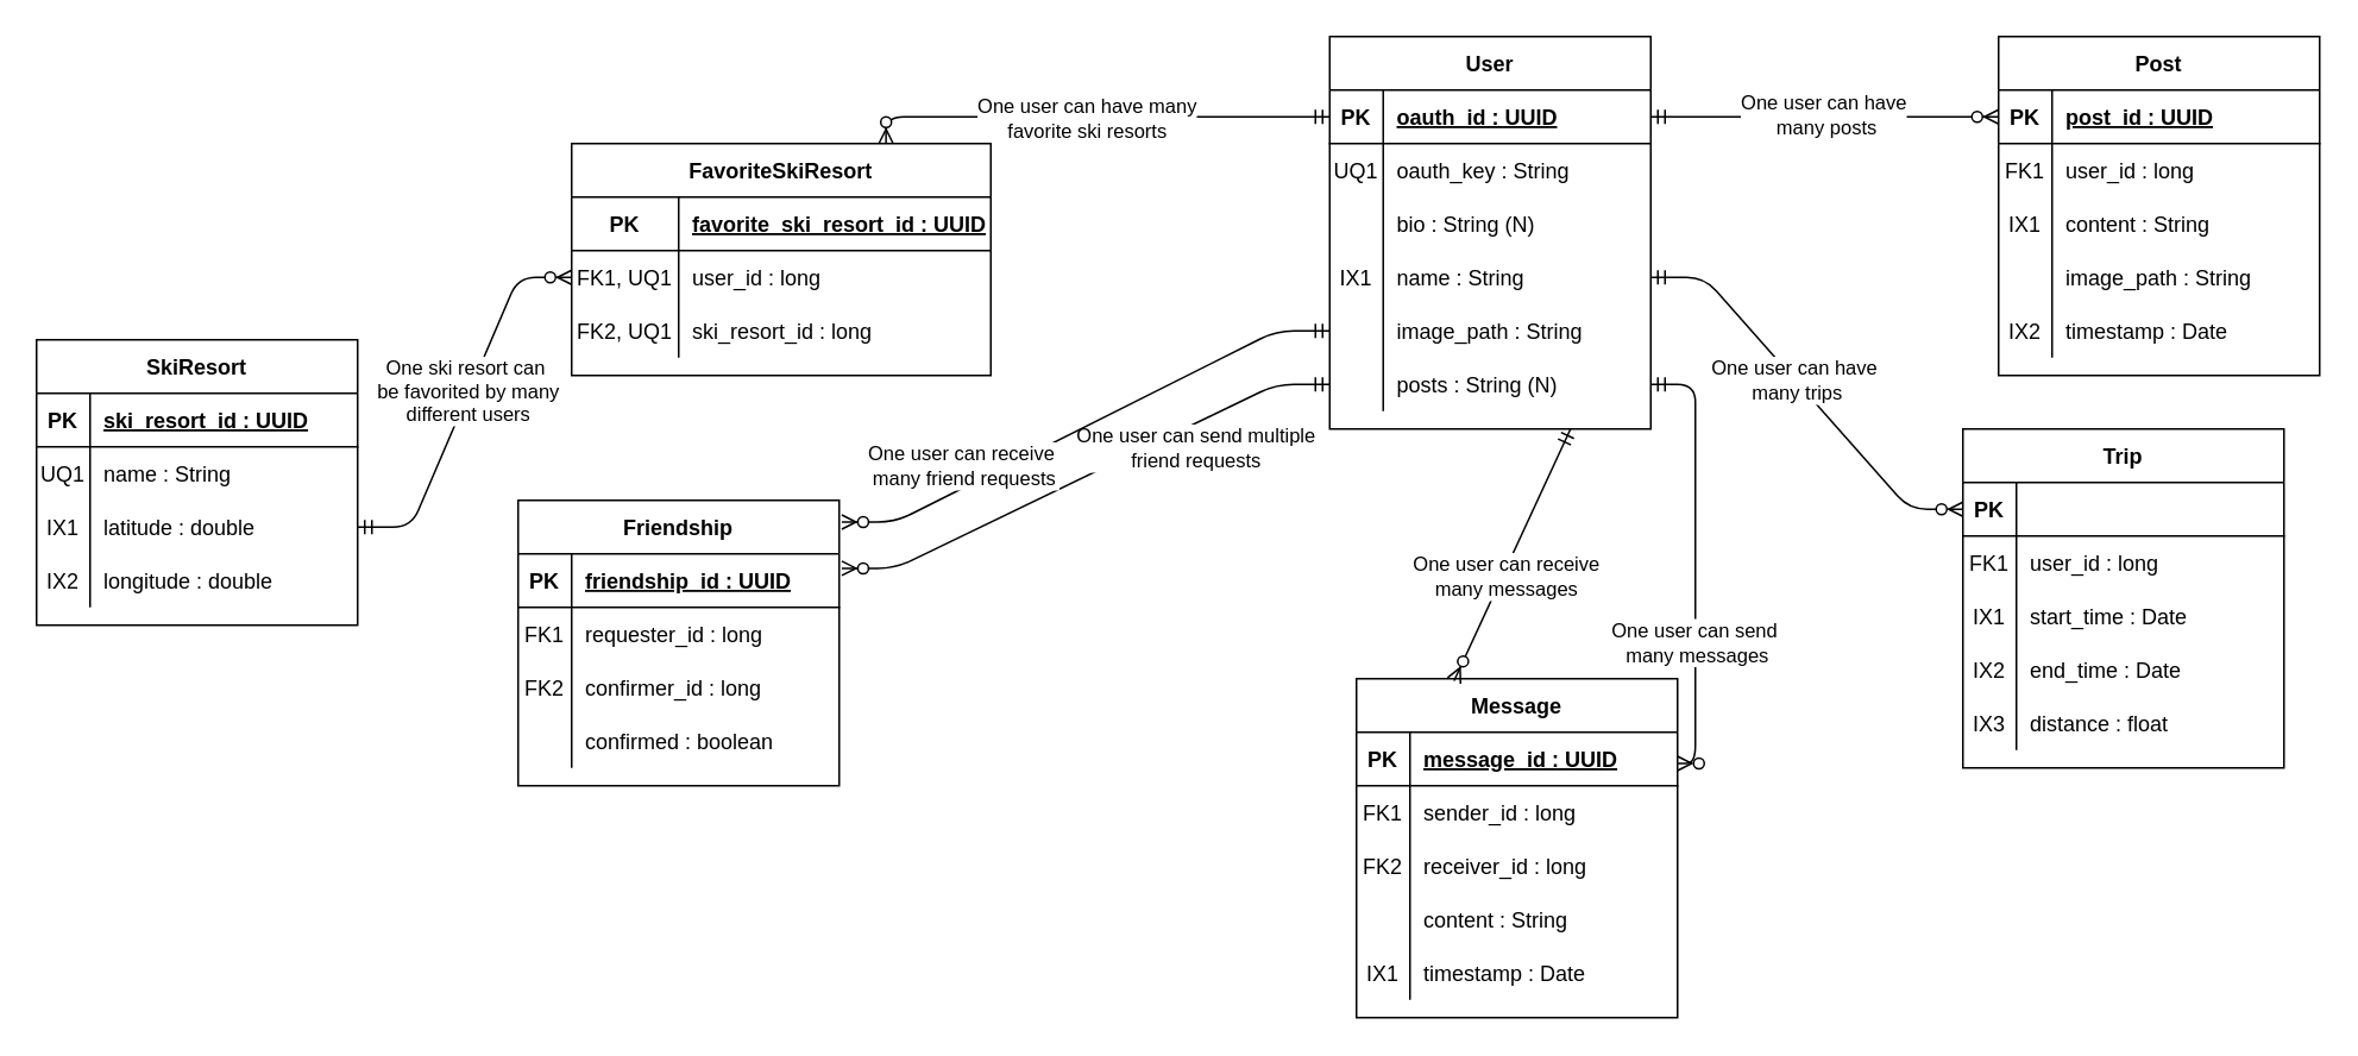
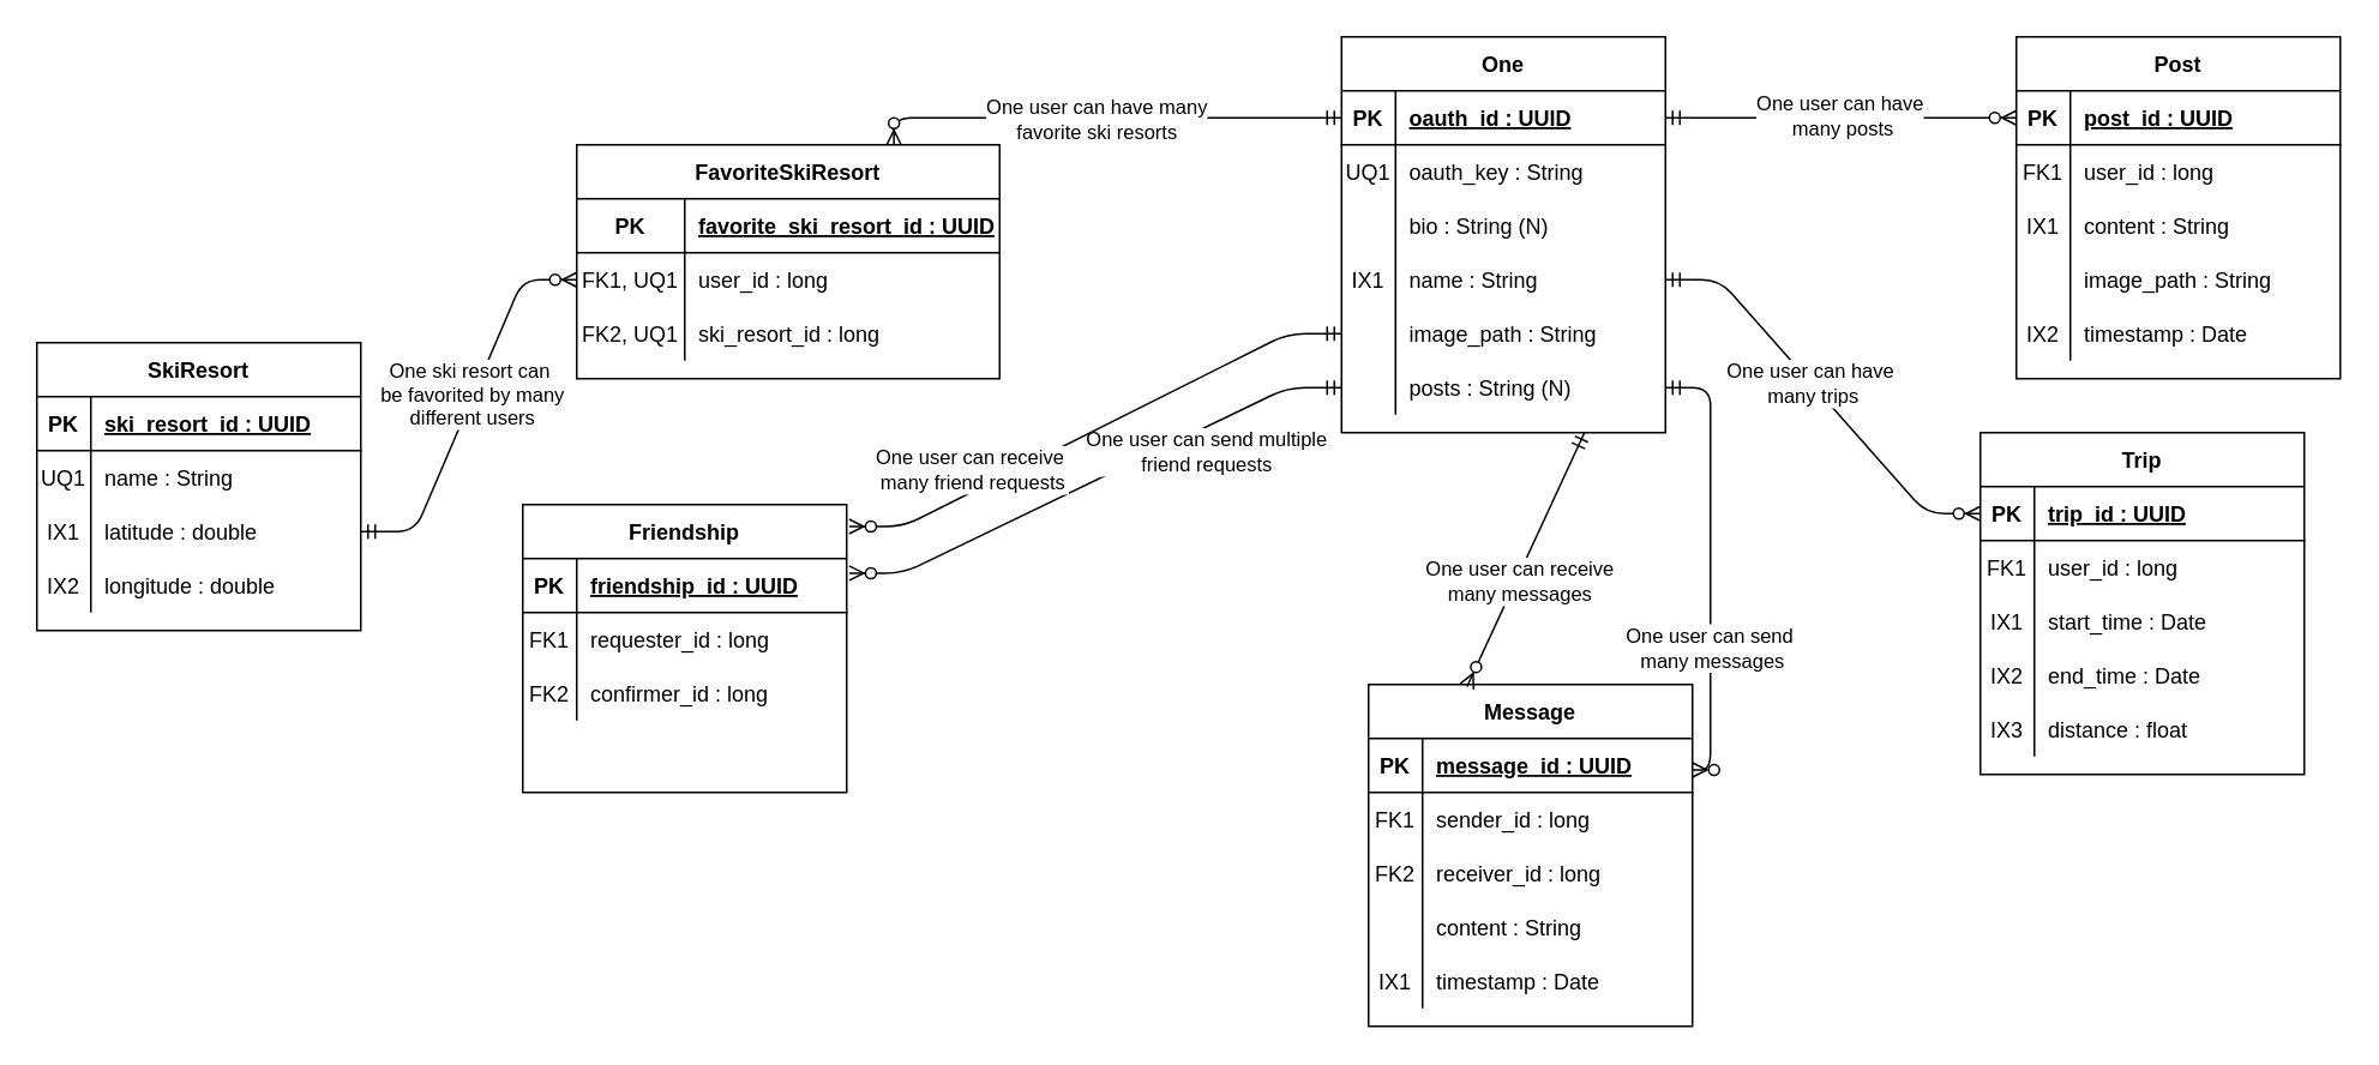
- <mxCell id="102" value="User" style="shape=table;startSize=30;container=1;collapsible=1;childLayout=tableLayout;fixedRows=1;rowLines=0;fontStyle=1;align=center;resizeLast=1;" parent="1" vertex="1"><mxGeometry x="745" y="20" width="180" height="220" as="geometry" /></mxCell>
+ <mxCell id="102" value="One" style="shape=table;startSize=30;container=1;collapsible=1;childLayout=tableLayout;fixedRows=1;rowLines=0;fontStyle=1;align=center;resizeLast=1;" parent="1" vertex="1"><mxGeometry x="745" y="20" width="180" height="220" as="geometry" /></mxCell>
+ <mxCell id="54" value="trip_id : UUID" style="shape=partialRectangle;connectable=0;fillColor=none;top=0;left=0;bottom=0;right=0;align=left;spacingLeft=6;fontStyle=5;overflow=hidden;" parent="52" vertex="1"><mxGeometry x="30" width="150" height="30" as="geometry" /></mxCell>
- <mxCell id="95" value="confirmed : boolean" style="shape=partialRectangle;connectable=0;fillColor=none;top=0;left=0;bottom=0;right=0;align=left;spacingLeft=6;overflow=hidden;" parent="93" vertex="1"><mxGeometry x="30" width="150" height="30" as="geometry" /></mxCell>
